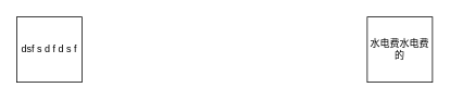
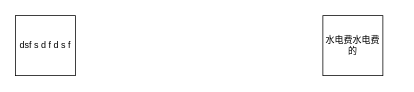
- <mxCell id="2" value="水电费水电费的" style="whiteSpace=wrap;html=1;aspect=fixed;" vertex="1" parent="1"><mxGeometry x="450" y="20" width="80" height="80" as="geometry" /></mxCell>
+ <mxCell id="2" value="水电费水电费的" style="whiteSpace=wrap;html=1;aspect=fixed;" vertex="1" parent="1"><mxGeometry x="430" y="20" width="80" height="80" as="geometry" /></mxCell>
